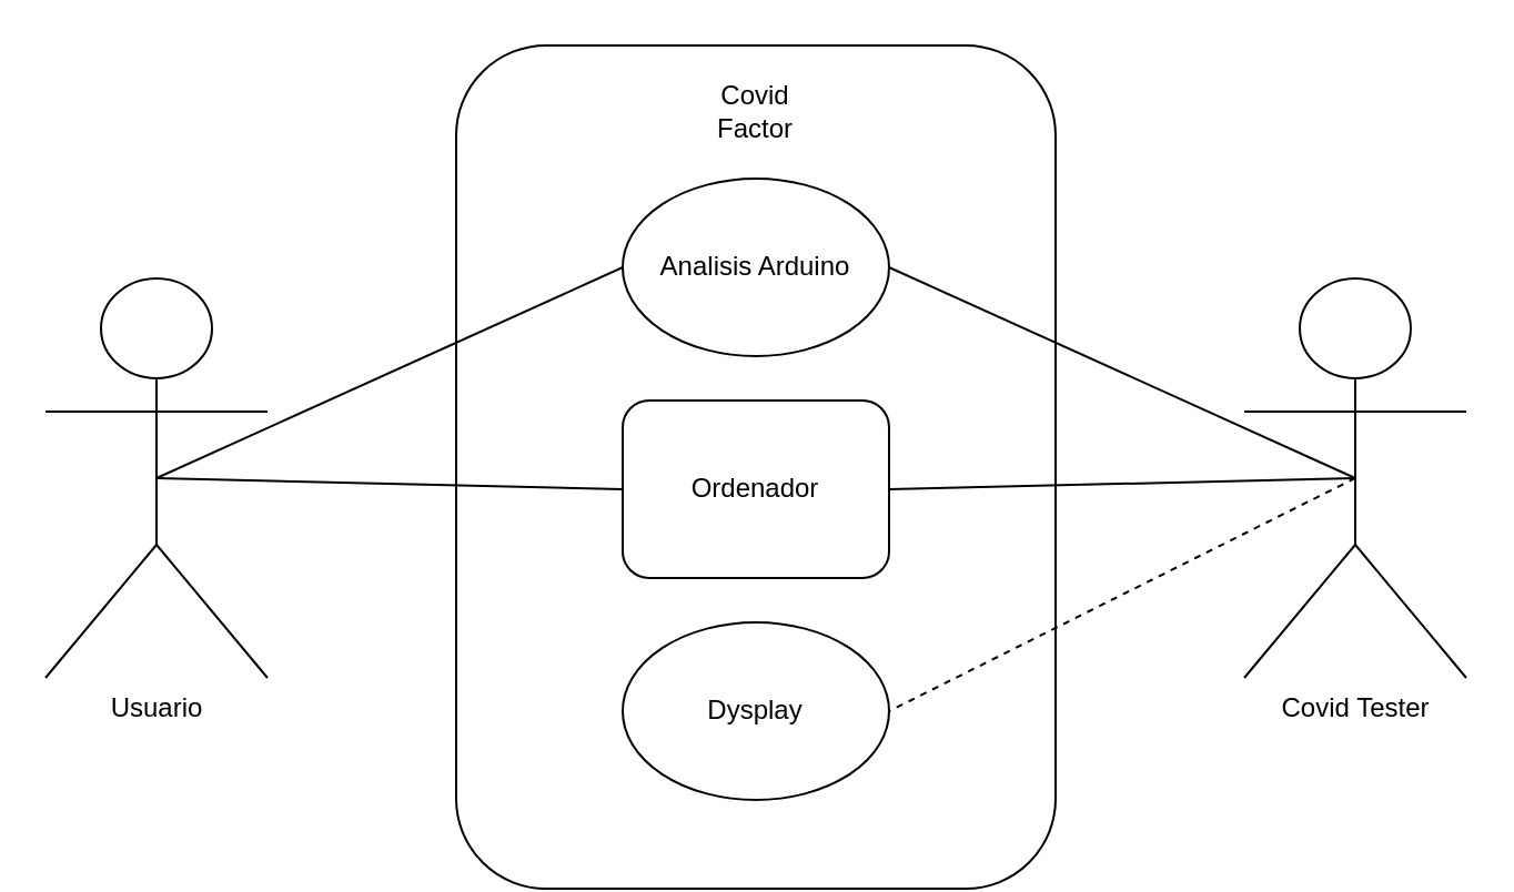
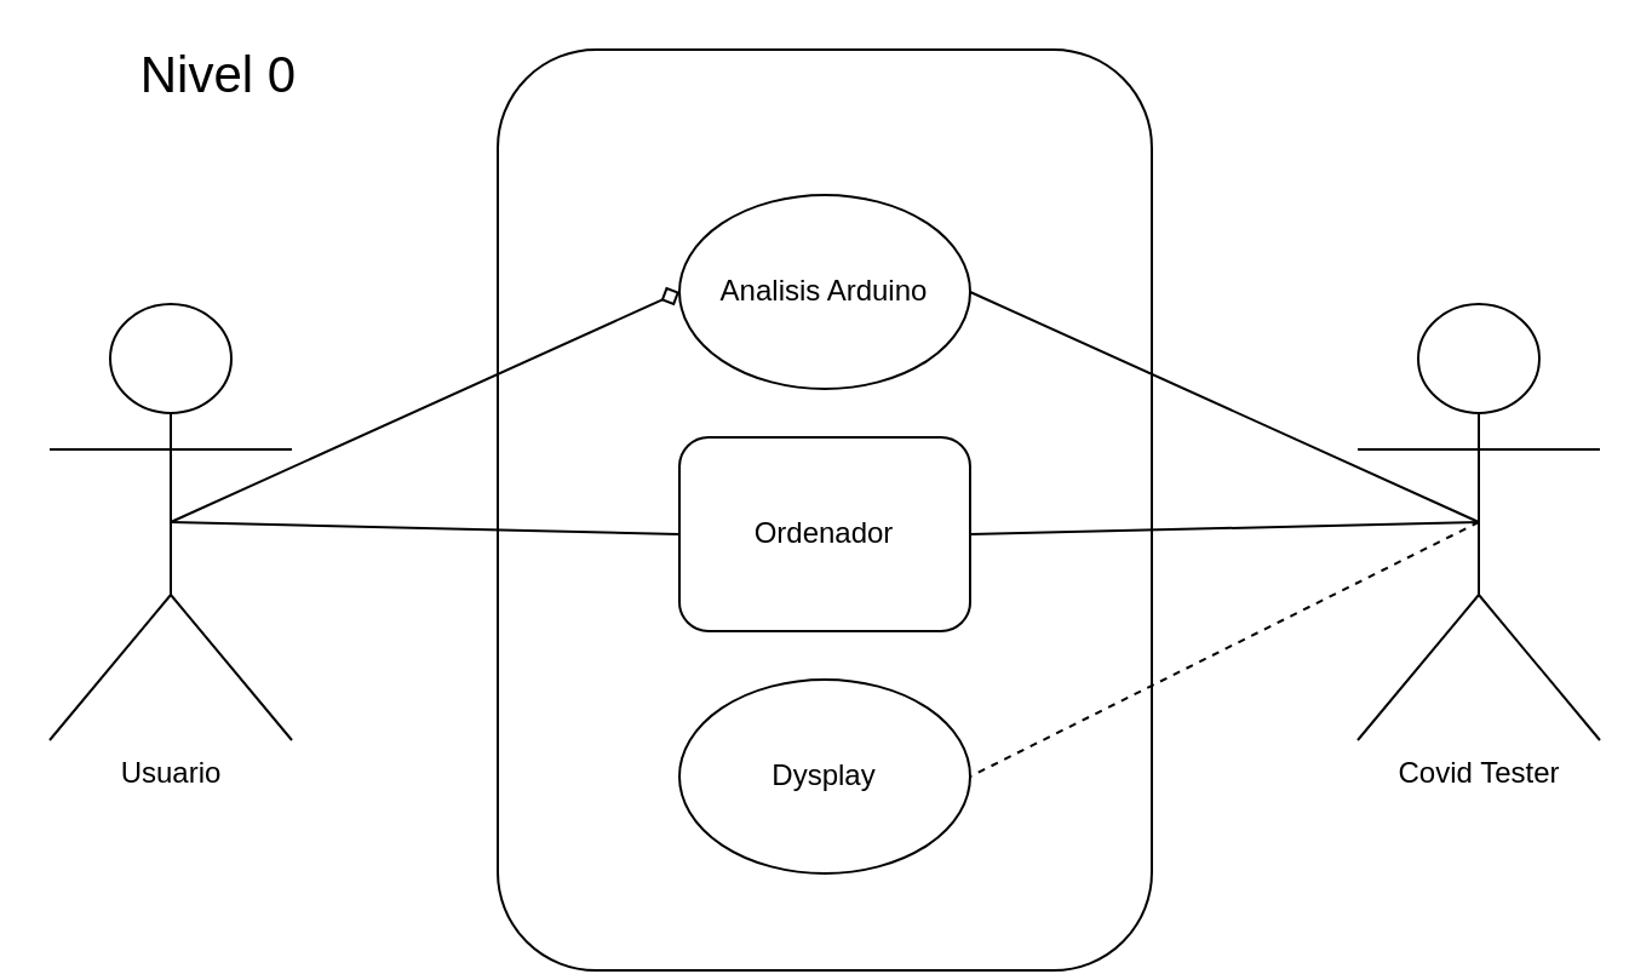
+ <mxCell id="10" value="&lt;font style=&quot;font-size: 21px&quot;&gt;Nivel 0&lt;br&gt;&lt;/font&gt;" style="text;html=1;strokeColor=none;fillColor=none;align=center;verticalAlign=middle;whiteSpace=wrap;rounded=0;" vertex="1" parent="1"><mxGeometry x="40" y="20" width="100" height="20" as="geometry" /></mxCell>
- <mxCell id="11" value="Covid Factor" style="text;html=1;strokeColor=none;fillColor=none;align=center;verticalAlign=middle;whiteSpace=wrap;rounded=0;" vertex="1" parent="1"><mxGeometry x="305" y="40" width="70" height="20" as="geometry" /></mxCell>
- <mxCell id="3" style="rounded=0;orthogonalLoop=1;jettySize=auto;html=1;exitX=0.5;exitY=0.5;exitDx=0;exitDy=0;exitPerimeter=0;entryX=0;entryY=0.5;entryDx=0;entryDy=0;endArrow=none;endFill=0;" edge="1" parent="1" source="5" target="12"><mxGeometry relative="1" as="geometry" /></mxCell>
+ <mxCell id="3" style="rounded=0;orthogonalLoop=1;jettySize=auto;html=1;exitX=0.5;exitY=0.5;exitDx=0;exitDy=0;exitPerimeter=0;entryX=0;entryY=0.5;entryDx=0;entryDy=0;endArrow=diamond;endFill=0;" edge="1" parent="1" source="5" target="12"><mxGeometry relative="1" as="geometry" /></mxCell>
